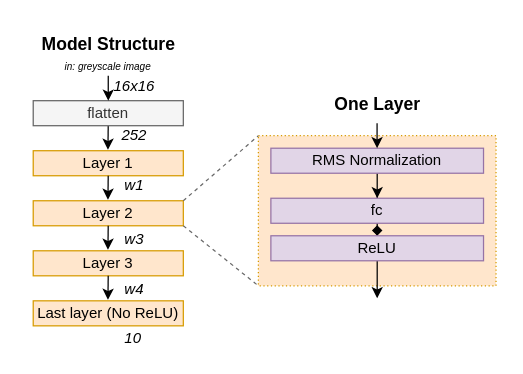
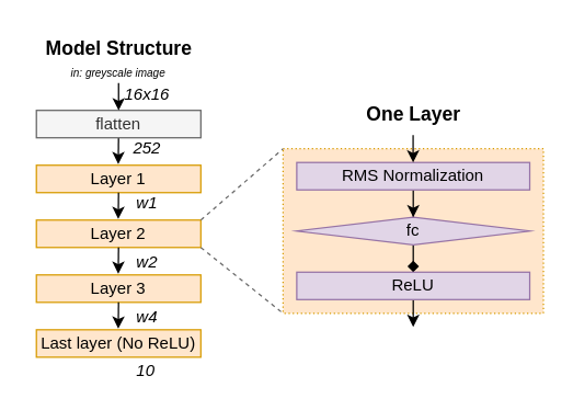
- <mxCell id="6" value="fc" style="rounded=0;whiteSpace=wrap;html=1;fillColor=#e1d5e7;strokeColor=#9673a6;" parent="1" vertex="1"><mxGeometry x="216" y="157.99" width="170" height="20" as="geometry" /></mxCell>
+ <mxCell id="6" value="fc" style="rhombus;whiteSpace=wrap;html=1;fillColor=#e1d5e7;strokeColor=#9673a6;" parent="1" vertex="1"><mxGeometry x="216" y="157.99" width="170" height="20" as="geometry" /></mxCell>
- <mxCell id="22" value="w3" style="text;html=1;align=center;verticalAlign=middle;whiteSpace=wrap;rounded=0;fontStyle=2" vertex="1" parent="1"><mxGeometry x="92" y="183" width="30" height="15" as="geometry" /></mxCell>
+ <mxCell id="22" value="w2" style="text;html=1;align=center;verticalAlign=middle;whiteSpace=wrap;rounded=0;fontStyle=2" vertex="1" parent="1"><mxGeometry x="92" y="183" width="30" height="15" as="geometry" /></mxCell>
- <mxCell id="8" value="ReLU" style="rounded=0;whiteSpace=wrap;html=1;fillColor=#e1d5e7;strokeColor=#9673a6;" parent="1" vertex="1"><mxGeometry x="216" y="187.99" width="170" height="20" as="geometry" /></mxCell>
+ <mxCell id="8" value="ReLU" style="rounded=0;whiteSpace=wrap;html=1;fillColor=#e1d5e7;strokeColor=#9673a6;" parent="1" vertex="1"><mxGeometry x="216" y="197.99" width="170" height="20" as="geometry" /></mxCell>
